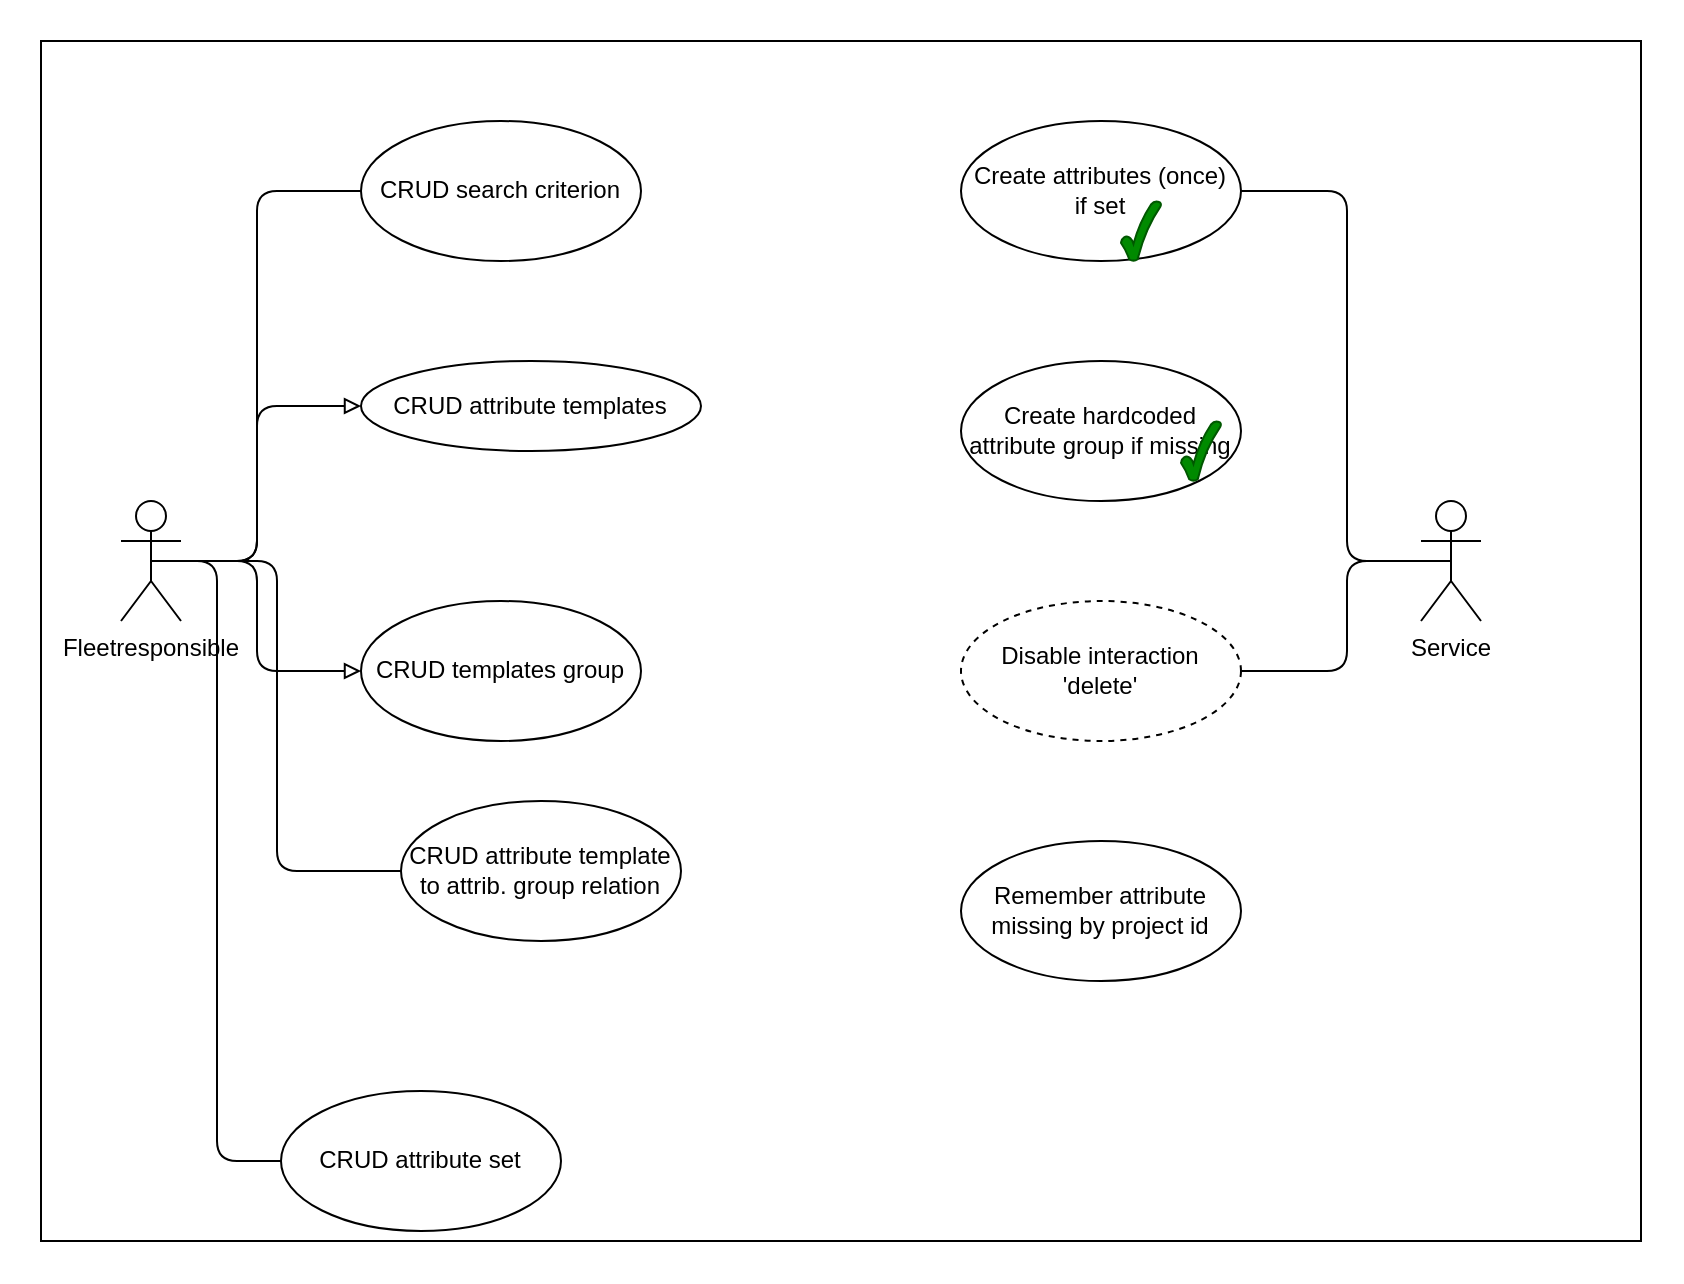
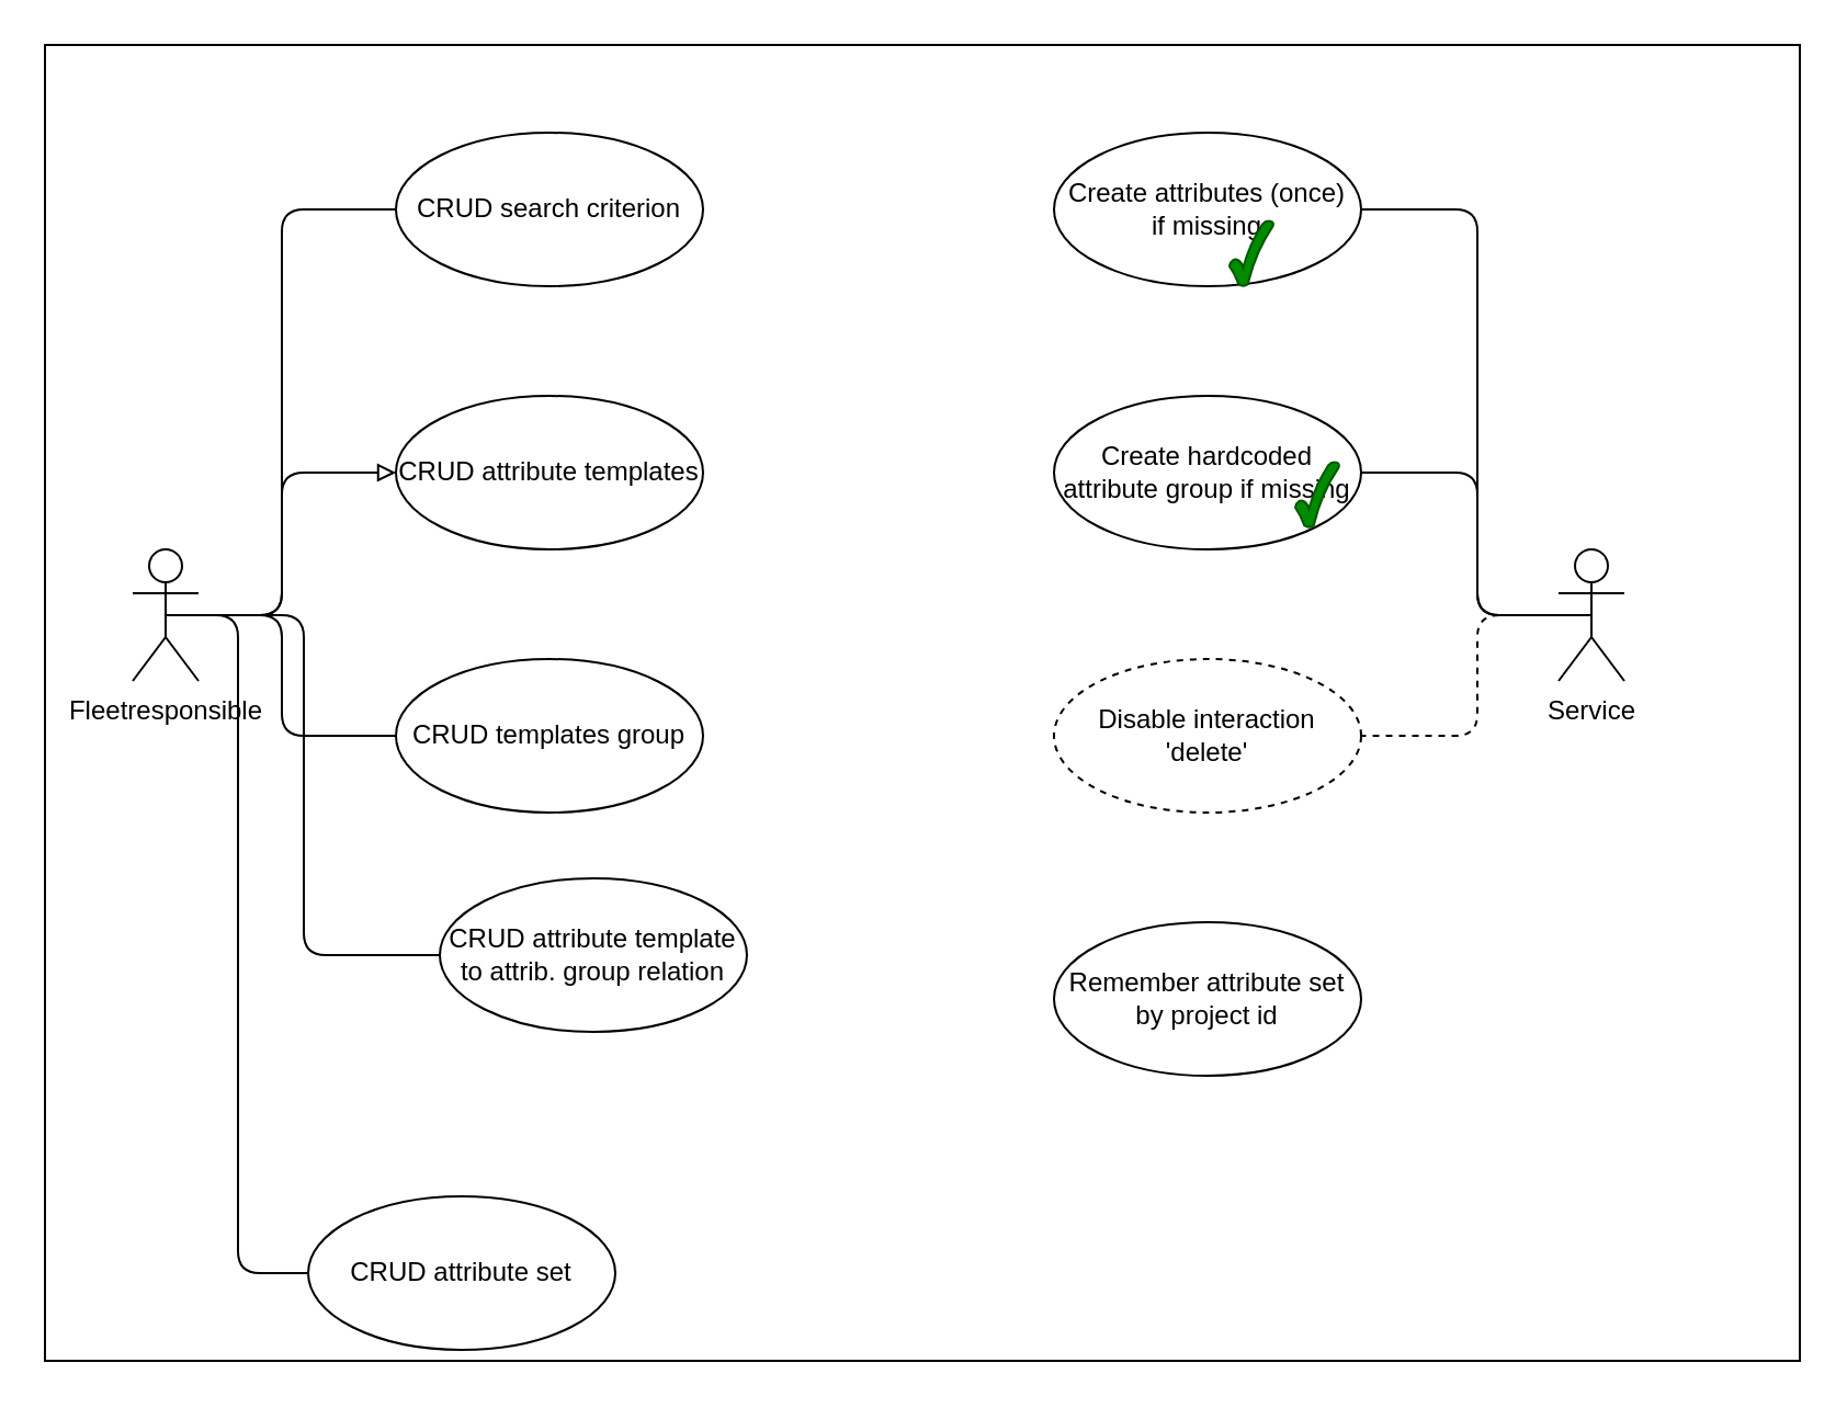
- <mxCell id="18" value="Create attributes (once)&lt;br&gt;if set" style="ellipse;whiteSpace=wrap;html=1;" vertex="1" parent="1"><mxGeometry x="480" y="60" width="140" height="70" as="geometry" /></mxCell>
+ <mxCell id="18" value="Create attributes (once)&lt;br&gt;if missing" style="ellipse;whiteSpace=wrap;html=1;" vertex="1" parent="1"><mxGeometry x="480" y="60" width="140" height="70" as="geometry" /></mxCell>
- <mxCell id="9" value="CRUD attribute templates" style="ellipse;whiteSpace=wrap;html=1;" vertex="1" parent="1"><mxGeometry x="180" y="180" width="170" height="45" as="geometry" /></mxCell>
+ <mxCell id="9" value="CRUD attribute templates" style="ellipse;whiteSpace=wrap;html=1;" vertex="1" parent="1"><mxGeometry x="180" y="180" width="140" height="70" as="geometry" /></mxCell>
+ <mxCell id="14" style="edgeStyle=elbowEdgeStyle;html=1;exitX=0.5;exitY=0.5;exitDx=0;exitDy=0;exitPerimeter=0;entryX=1;entryY=0.5;entryDx=0;entryDy=0;endArrow=none;endFill=0;" edge="1" parent="1" source="17" target="19"><mxGeometry relative="1" as="geometry" /></mxCell>
- <mxCell id="16" style="edgeStyle=elbowEdgeStyle;html=1;exitX=0.5;exitY=0.5;exitDx=0;exitDy=0;exitPerimeter=0;entryX=1;entryY=0.5;entryDx=0;entryDy=0;endArrow=none;endFill=0;" edge="1" parent="1" source="17" target="22"><mxGeometry relative="1" as="geometry" /></mxCell>
+ <mxCell id="16" style="edgeStyle=elbowEdgeStyle;html=1;exitX=0.5;exitY=0.5;exitDx=0;exitDy=0;exitPerimeter=0;entryX=1;entryY=0.5;entryDx=0;entryDy=0;endArrow=none;endFill=0;dashed=1;" edge="1" parent="1" source="17" target="22"><mxGeometry relative="1" as="geometry" /></mxCell>
- <mxCell id="5" style="edgeStyle=elbowEdgeStyle;html=1;exitX=0.5;exitY=0.5;exitDx=0;exitDy=0;exitPerimeter=0;entryX=0;entryY=0.5;entryDx=0;entryDy=0;endArrow=block;endFill=0;" edge="1" parent="1" source="8" target="11"><mxGeometry relative="1" as="geometry" /></mxCell>
+ <mxCell id="5" style="edgeStyle=elbowEdgeStyle;html=1;exitX=0.5;exitY=0.5;exitDx=0;exitDy=0;exitPerimeter=0;entryX=0;entryY=0.5;entryDx=0;entryDy=0;endArrow=none;endFill=0;" edge="1" parent="1" source="8" target="11"><mxGeometry relative="1" as="geometry" /></mxCell>
- <mxCell id="24" value="Remember attribute missing by project id" style="ellipse;whiteSpace=wrap;html=1;" vertex="1" parent="1"><mxGeometry x="480" y="420" width="140" height="70" as="geometry" /></mxCell>
+ <mxCell id="24" value="Remember attribute set by project id" style="ellipse;whiteSpace=wrap;html=1;" vertex="1" parent="1"><mxGeometry x="480" y="420" width="140" height="70" as="geometry" /></mxCell>
